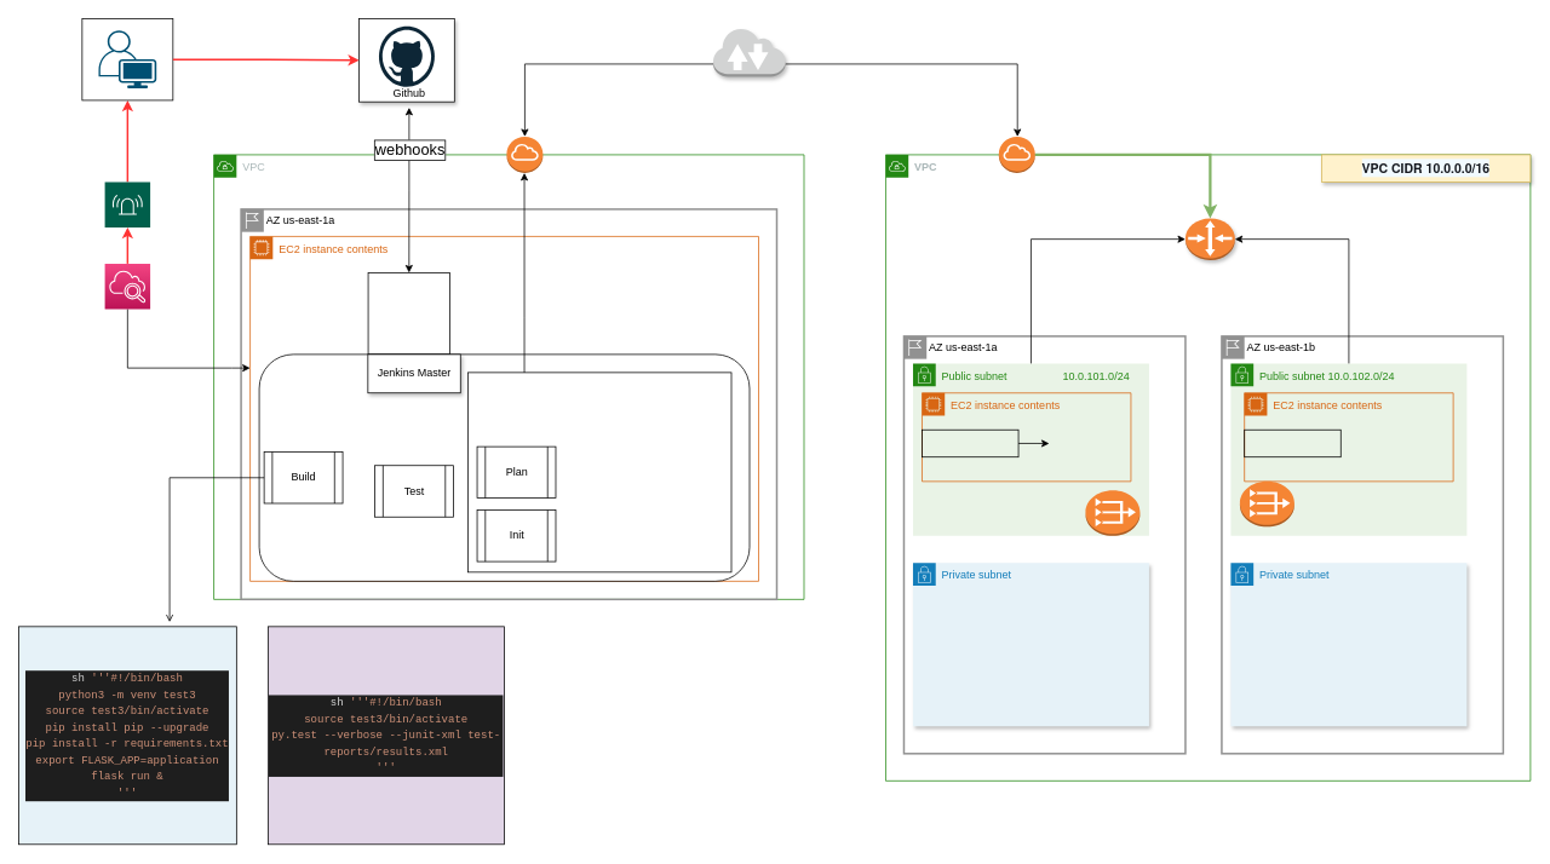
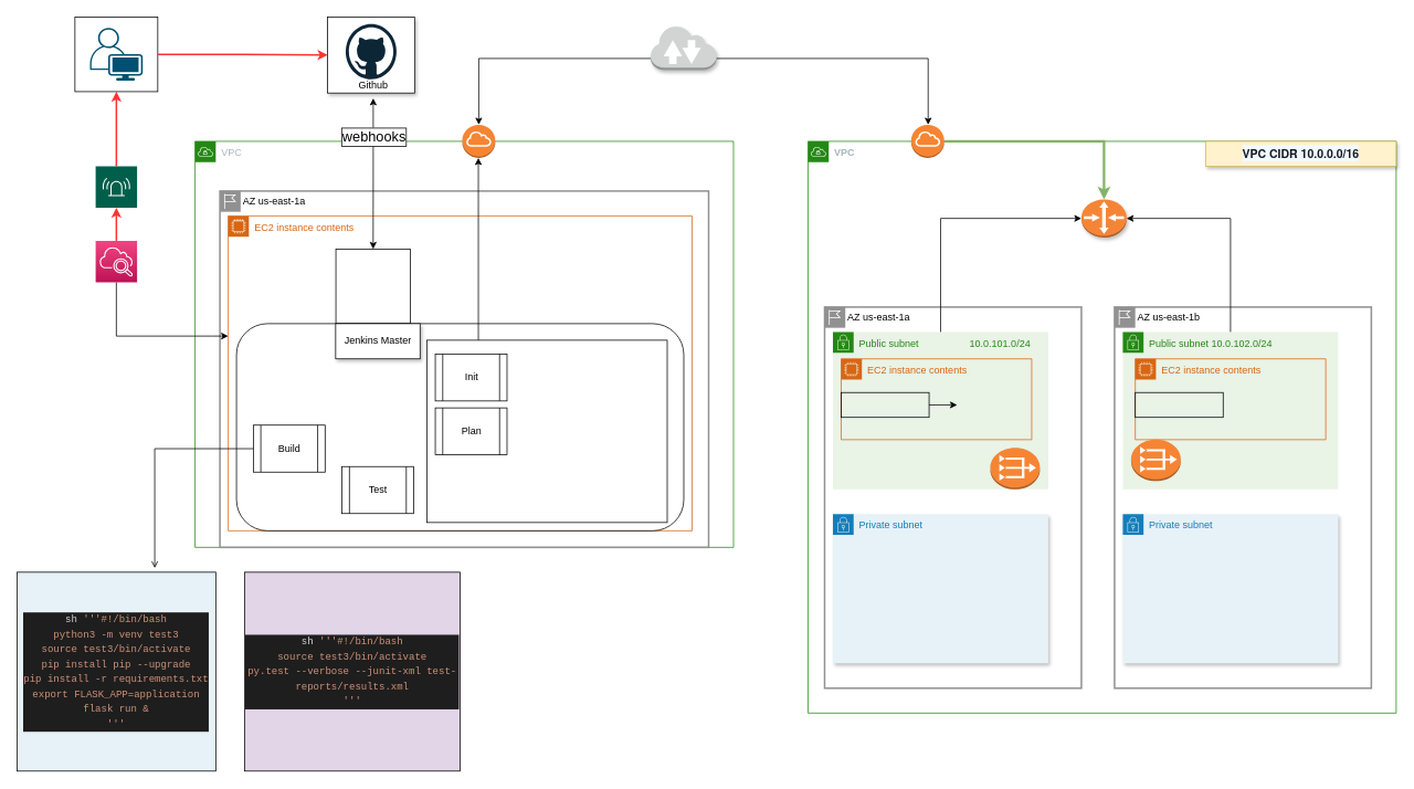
- <mxCell id="10" value="Build" style="shape=process;whiteSpace=wrap;html=1;backgroundOutline=1;" parent="7" vertex="1"><mxGeometry x="5.377" y="197.5" width="86.604" height="56.667" as="geometry" /></mxCell>
+ <mxCell id="10" value="Build" style="shape=process;whiteSpace=wrap;html=1;backgroundOutline=1;" parent="7" vertex="1"><mxGeometry x="20.377" y="212.5" width="86.604" height="56.667" as="geometry" /></mxCell>
- <mxCell id="9" value="Test" style="shape=process;whiteSpace=wrap;html=1;backgroundOutline=1;" parent="7" vertex="1"><mxGeometry x="127.36" y="212.5" width="86.604" height="56.667" as="geometry" /></mxCell>
+ <mxCell id="9" value="Test" style="shape=process;whiteSpace=wrap;html=1;backgroundOutline=1;" parent="7" vertex="1"><mxGeometry x="127.36" y="262.5" width="86.604" height="56.667" as="geometry" /></mxCell>
- <mxCell id="13" value="Init" style="shape=process;whiteSpace=wrap;html=1;backgroundOutline=1;" vertex="1" parent="7"><mxGeometry x="239.997" y="261.63" width="86.604" height="56.667" as="geometry" /></mxCell>
+ <mxCell id="13" value="Init" style="shape=process;whiteSpace=wrap;html=1;backgroundOutline=1;" vertex="1" parent="7"><mxGeometry x="239.997" y="126.63" width="86.604" height="56.667" as="geometry" /></mxCell>
